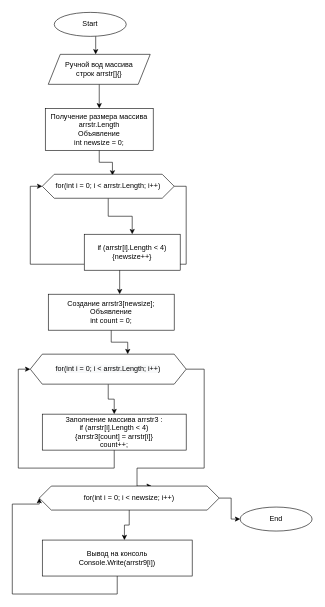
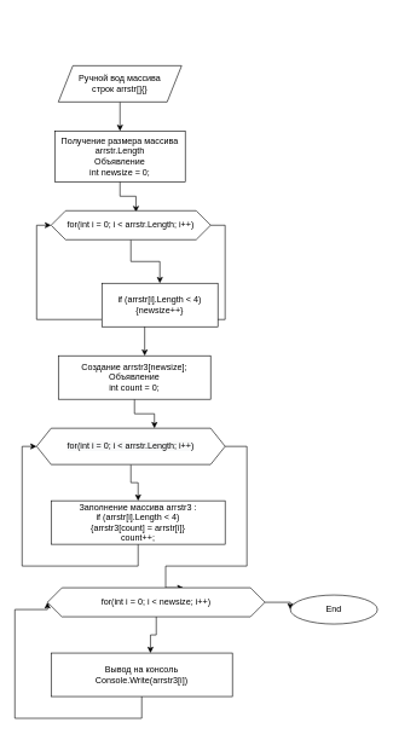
- <mxCell id="3" value="Start" style="ellipse;whiteSpace=wrap;html=1;" parent="1" vertex="1"><mxGeometry x="90" y="20" width="120" height="40" as="geometry" /></mxCell>
- <mxCell id="2" style="edgeStyle=orthogonalEdgeStyle;rounded=0;orthogonalLoop=1;jettySize=auto;html=1;entryX=0.465;entryY=0;entryDx=0;entryDy=0;entryPerimeter=0;" edge="1" parent="1" source="3" target="5"><mxGeometry relative="1" as="geometry"><Array as="points"><mxPoint x="160" y="80" /></Array></mxGeometry></mxCell>
- <mxCell id="25" value="End" style="ellipse;whiteSpace=wrap;html=1;" vertex="1" parent="1"><mxGeometry x="400" y="845" width="120" height="40" as="geometry" /></mxCell>
+ <mxCell id="25" value="End" style="ellipse;whiteSpace=wrap;html=1;" vertex="1" parent="1"><mxGeometry x="400" y="820" width="120" height="40" as="geometry" /></mxCell>
- <mxCell id="24" value="Вывод на консоль&lt;br&gt;Console.Write(arrstr9[i])" style="rounded=0;whiteSpace=wrap;html=1;" vertex="1" parent="1"><mxGeometry x="70" y="900" width="250" height="60" as="geometry" /></mxCell>
+ <mxCell id="24" value="Вывод на консоль&lt;br&gt;Console.Write(arrstr3[i])" style="rounded=0;whiteSpace=wrap;html=1;" vertex="1" parent="1"><mxGeometry x="70" y="900" width="250" height="60" as="geometry" /></mxCell>
